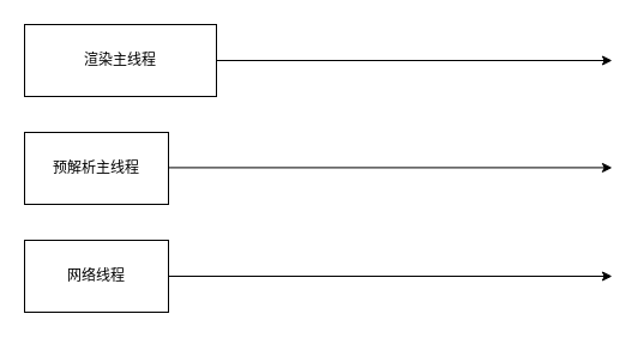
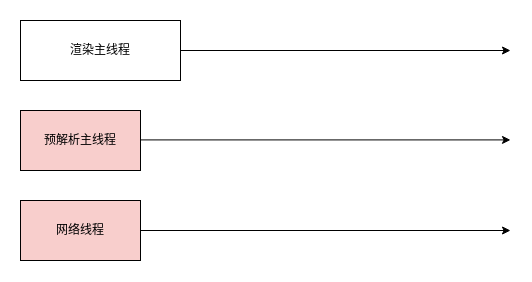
- <mxCell id="3" value="预解析主线程" style="rounded=0;whiteSpace=wrap;html=1;" vertex="1" parent="1"><mxGeometry x="20" y="110" width="120" height="60" as="geometry" /></mxCell>
+ <mxCell id="3" value="预解析主线程" style="rounded=0;whiteSpace=wrap;html=1;fillColor=#f8cecc;" vertex="1" parent="1"><mxGeometry x="20" y="110" width="120" height="60" as="geometry" /></mxCell>
- <mxCell id="4" value="网络线程" style="rounded=0;whiteSpace=wrap;html=1;" vertex="1" parent="1"><mxGeometry x="20" y="200" width="120" height="60" as="geometry" /></mxCell>
+ <mxCell id="4" value="网络线程" style="rounded=0;whiteSpace=wrap;html=1;fillColor=#f8cecc;" vertex="1" parent="1"><mxGeometry x="20" y="200" width="120" height="60" as="geometry" /></mxCell>
